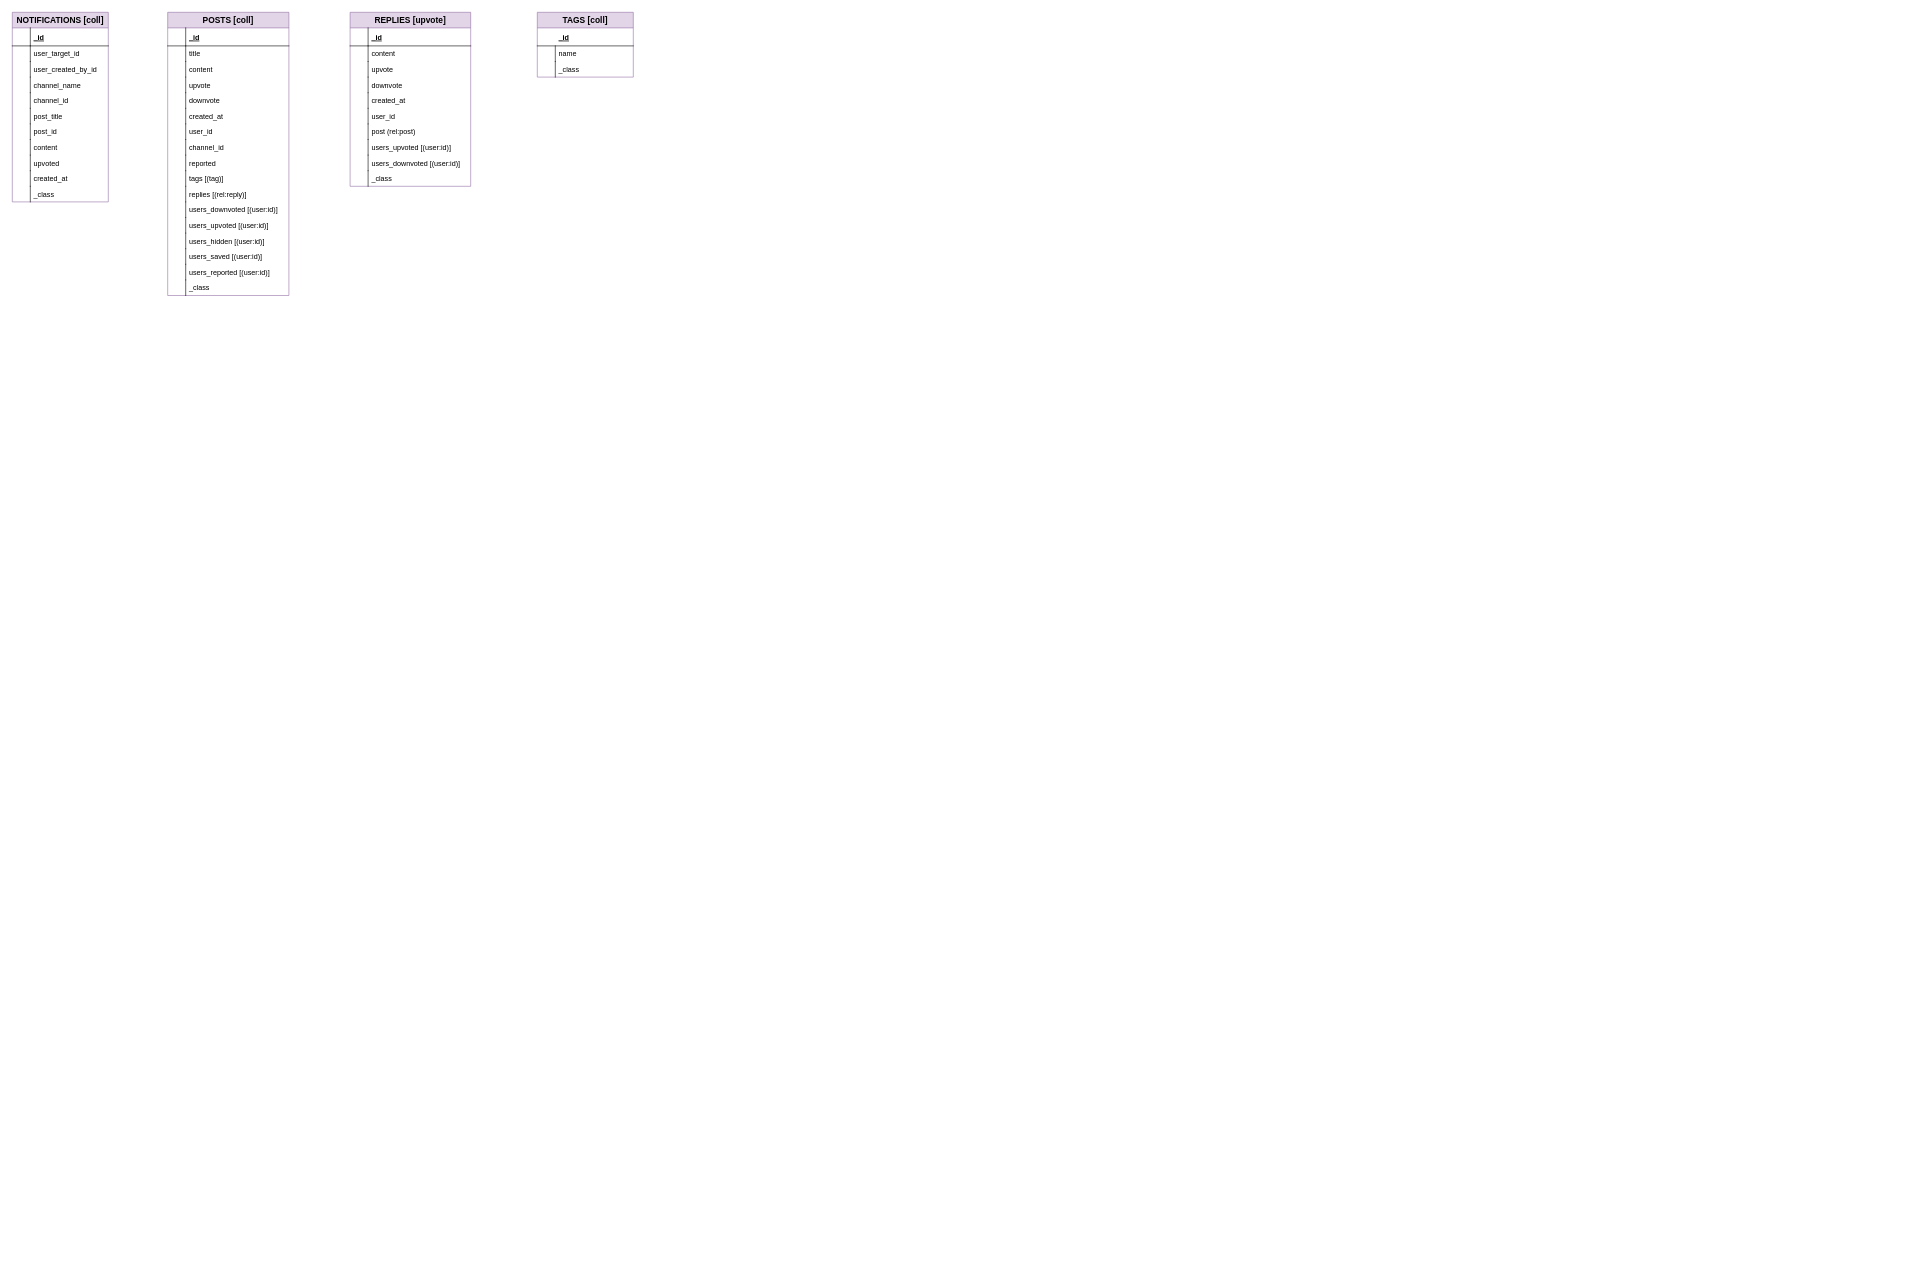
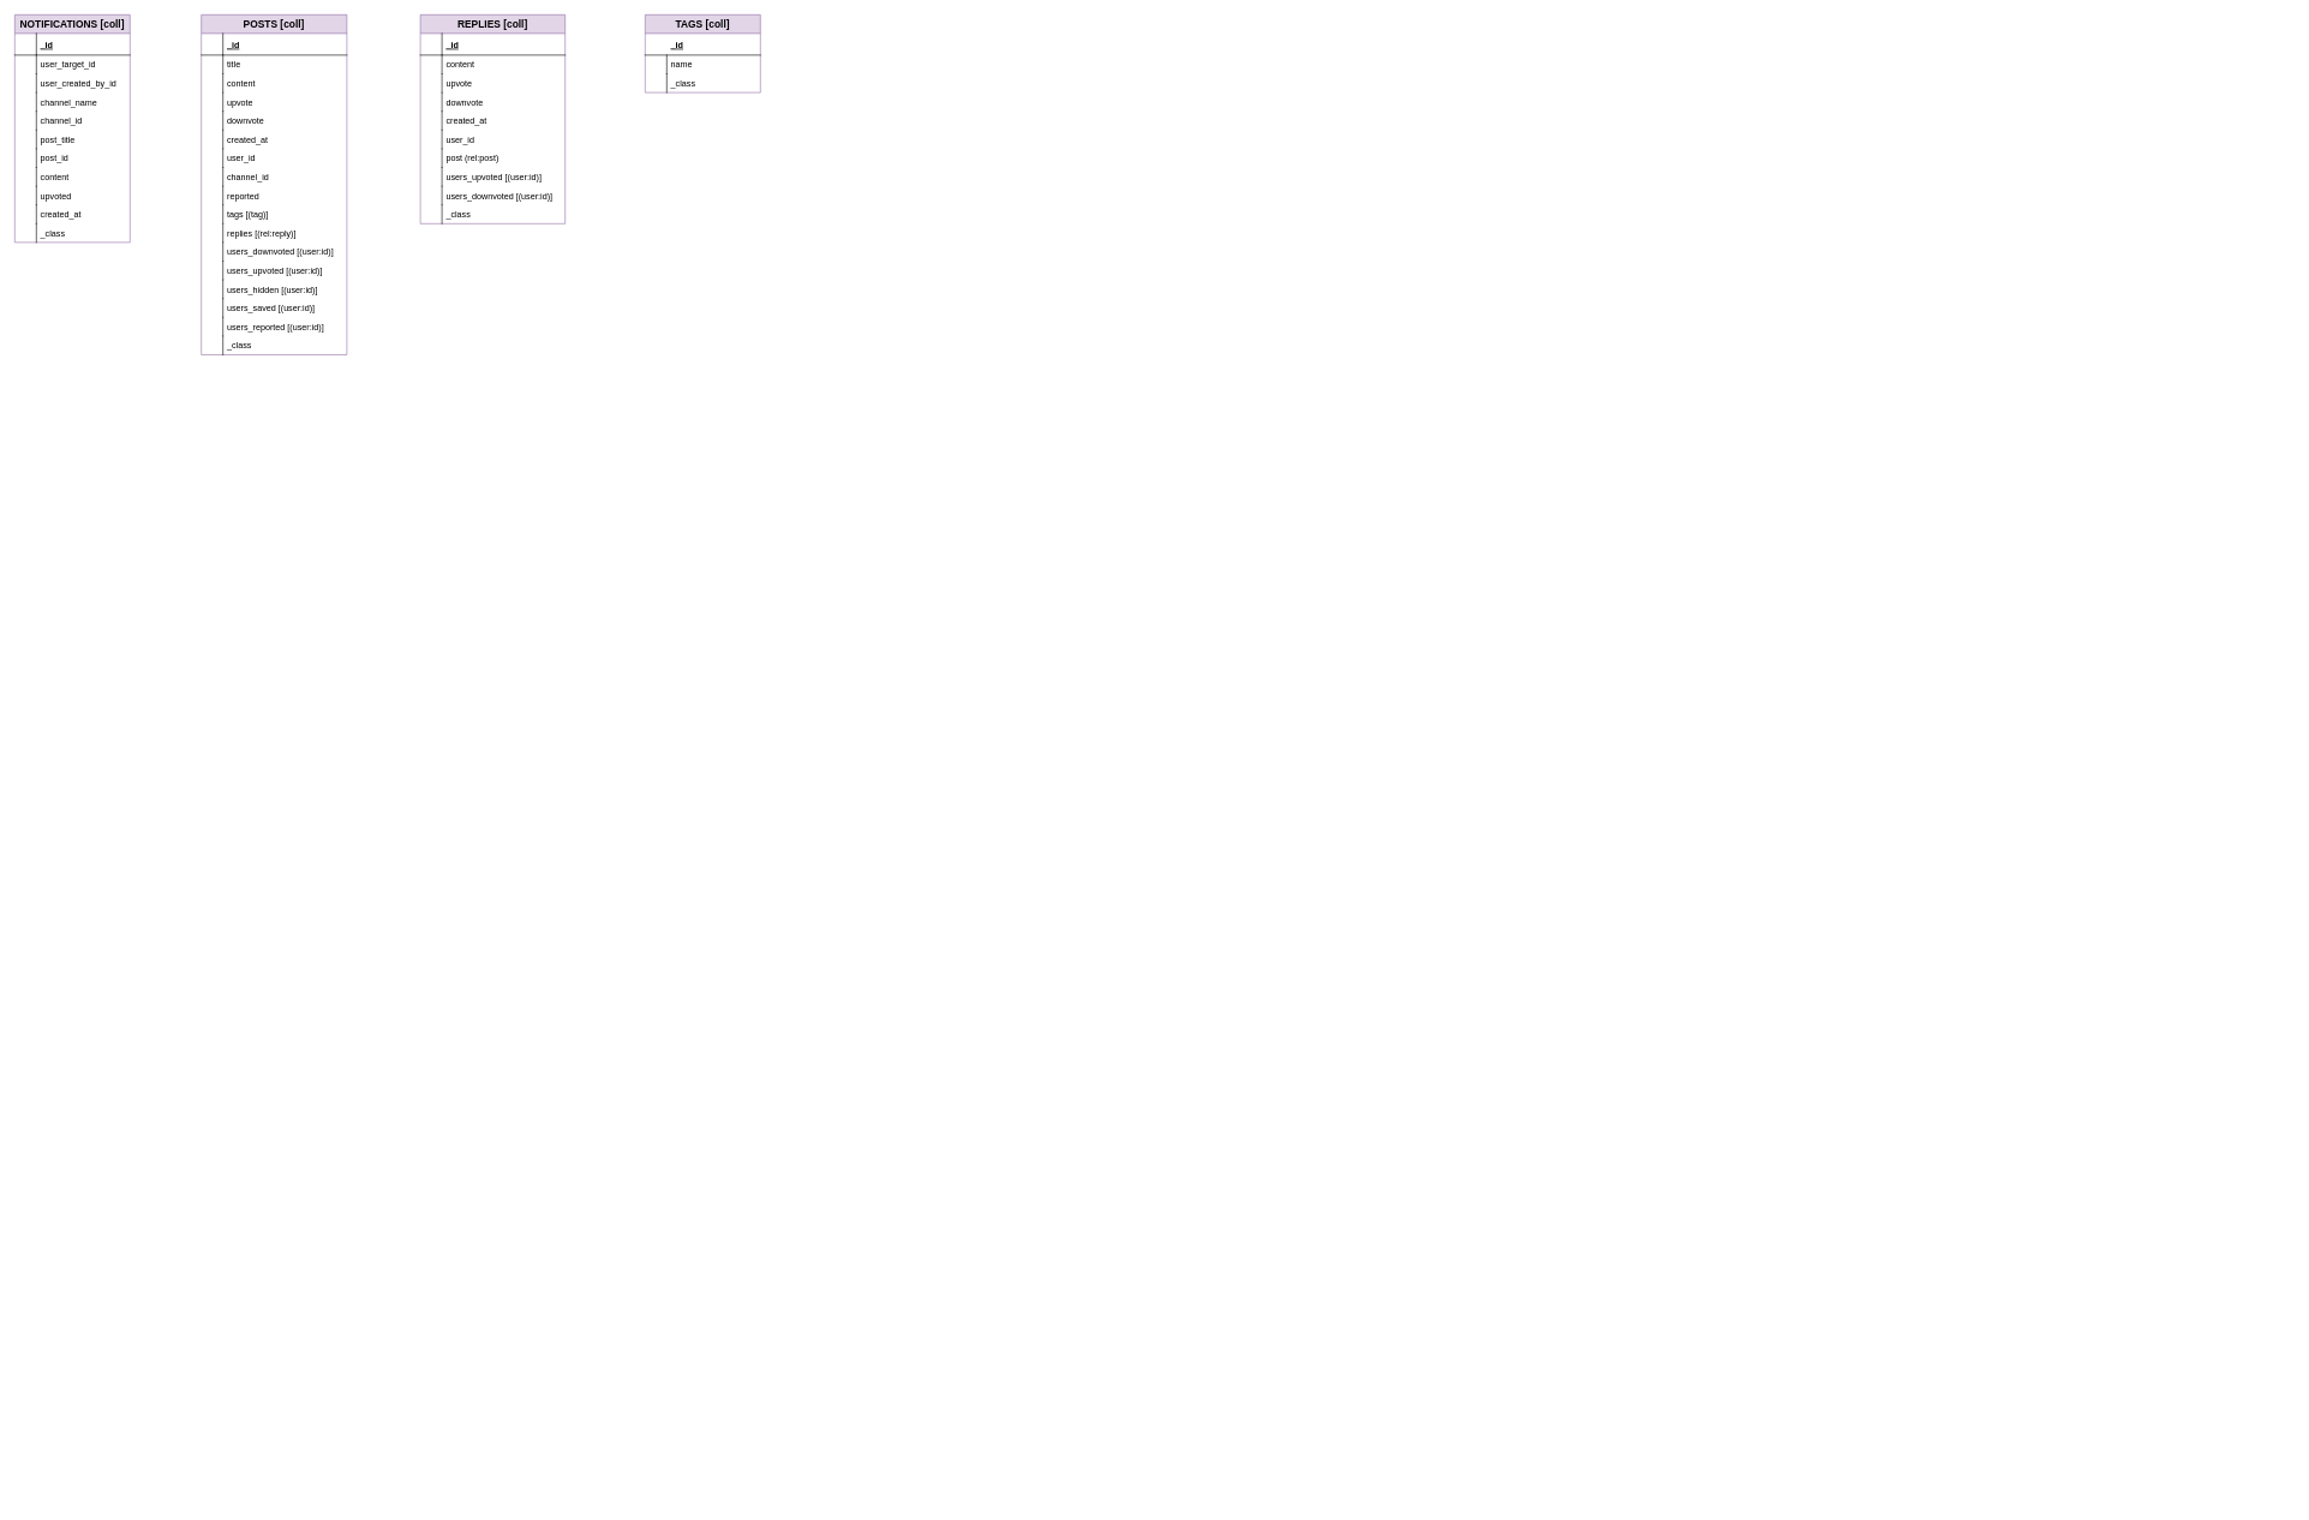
- <mxCell id="69" value="REPLIES [upvote]" style="swimlane;fontStyle=1;childLayout=stackLayout;horizontal=1;startSize=26;fillColor=#e1d5e7;horizontalStack=0;resizeParent=1;resizeParentMax=0;resizeLast=0;collapsible=1;marginBottom=0;swimlaneFillColor=#ffffff;align=center;fontSize=14;strokeColor=#9673a6;" vertex="1" parent="1"><mxGeometry x="583" y="20" width="201" height="290" as="geometry" /></mxCell>
+ <mxCell id="69" value="REPLIES [coll]" style="swimlane;fontStyle=1;childLayout=stackLayout;horizontal=1;startSize=26;fillColor=#e1d5e7;horizontalStack=0;resizeParent=1;resizeParentMax=0;resizeLast=0;collapsible=1;marginBottom=0;swimlaneFillColor=#ffffff;align=center;fontSize=14;strokeColor=#9673a6;" vertex="1" parent="1"><mxGeometry x="583" y="20" width="201" height="290" as="geometry" /></mxCell>
